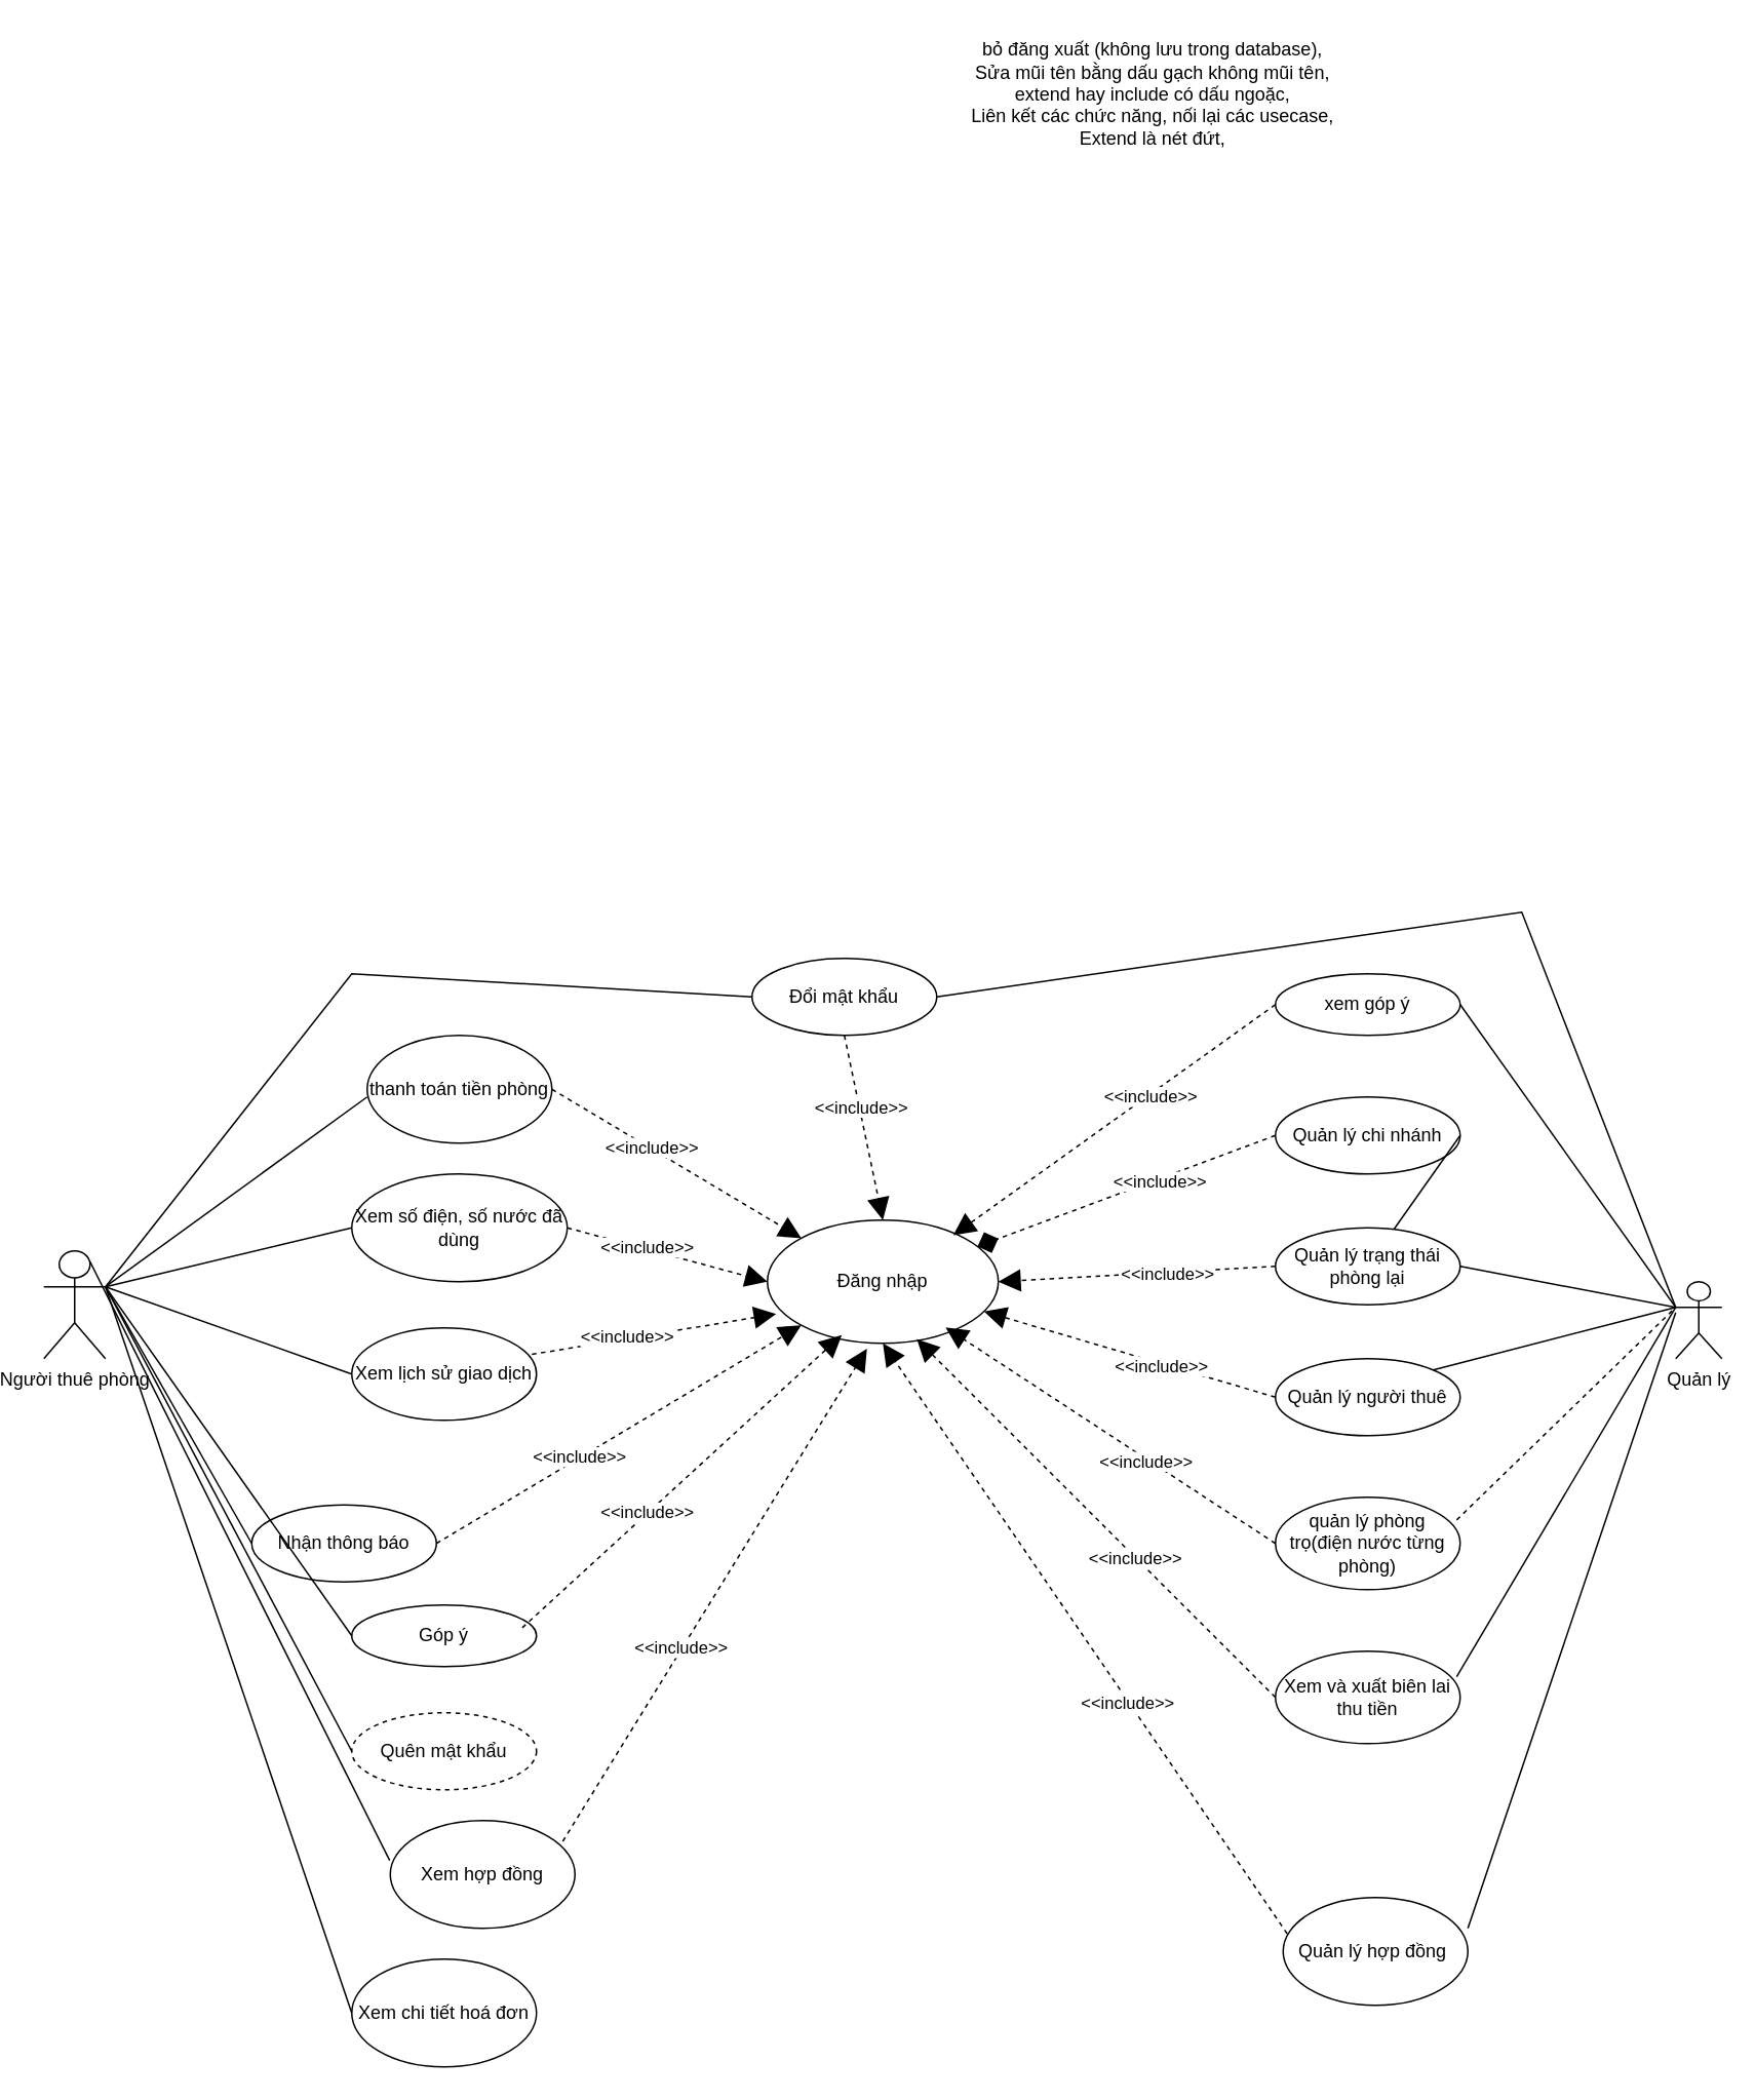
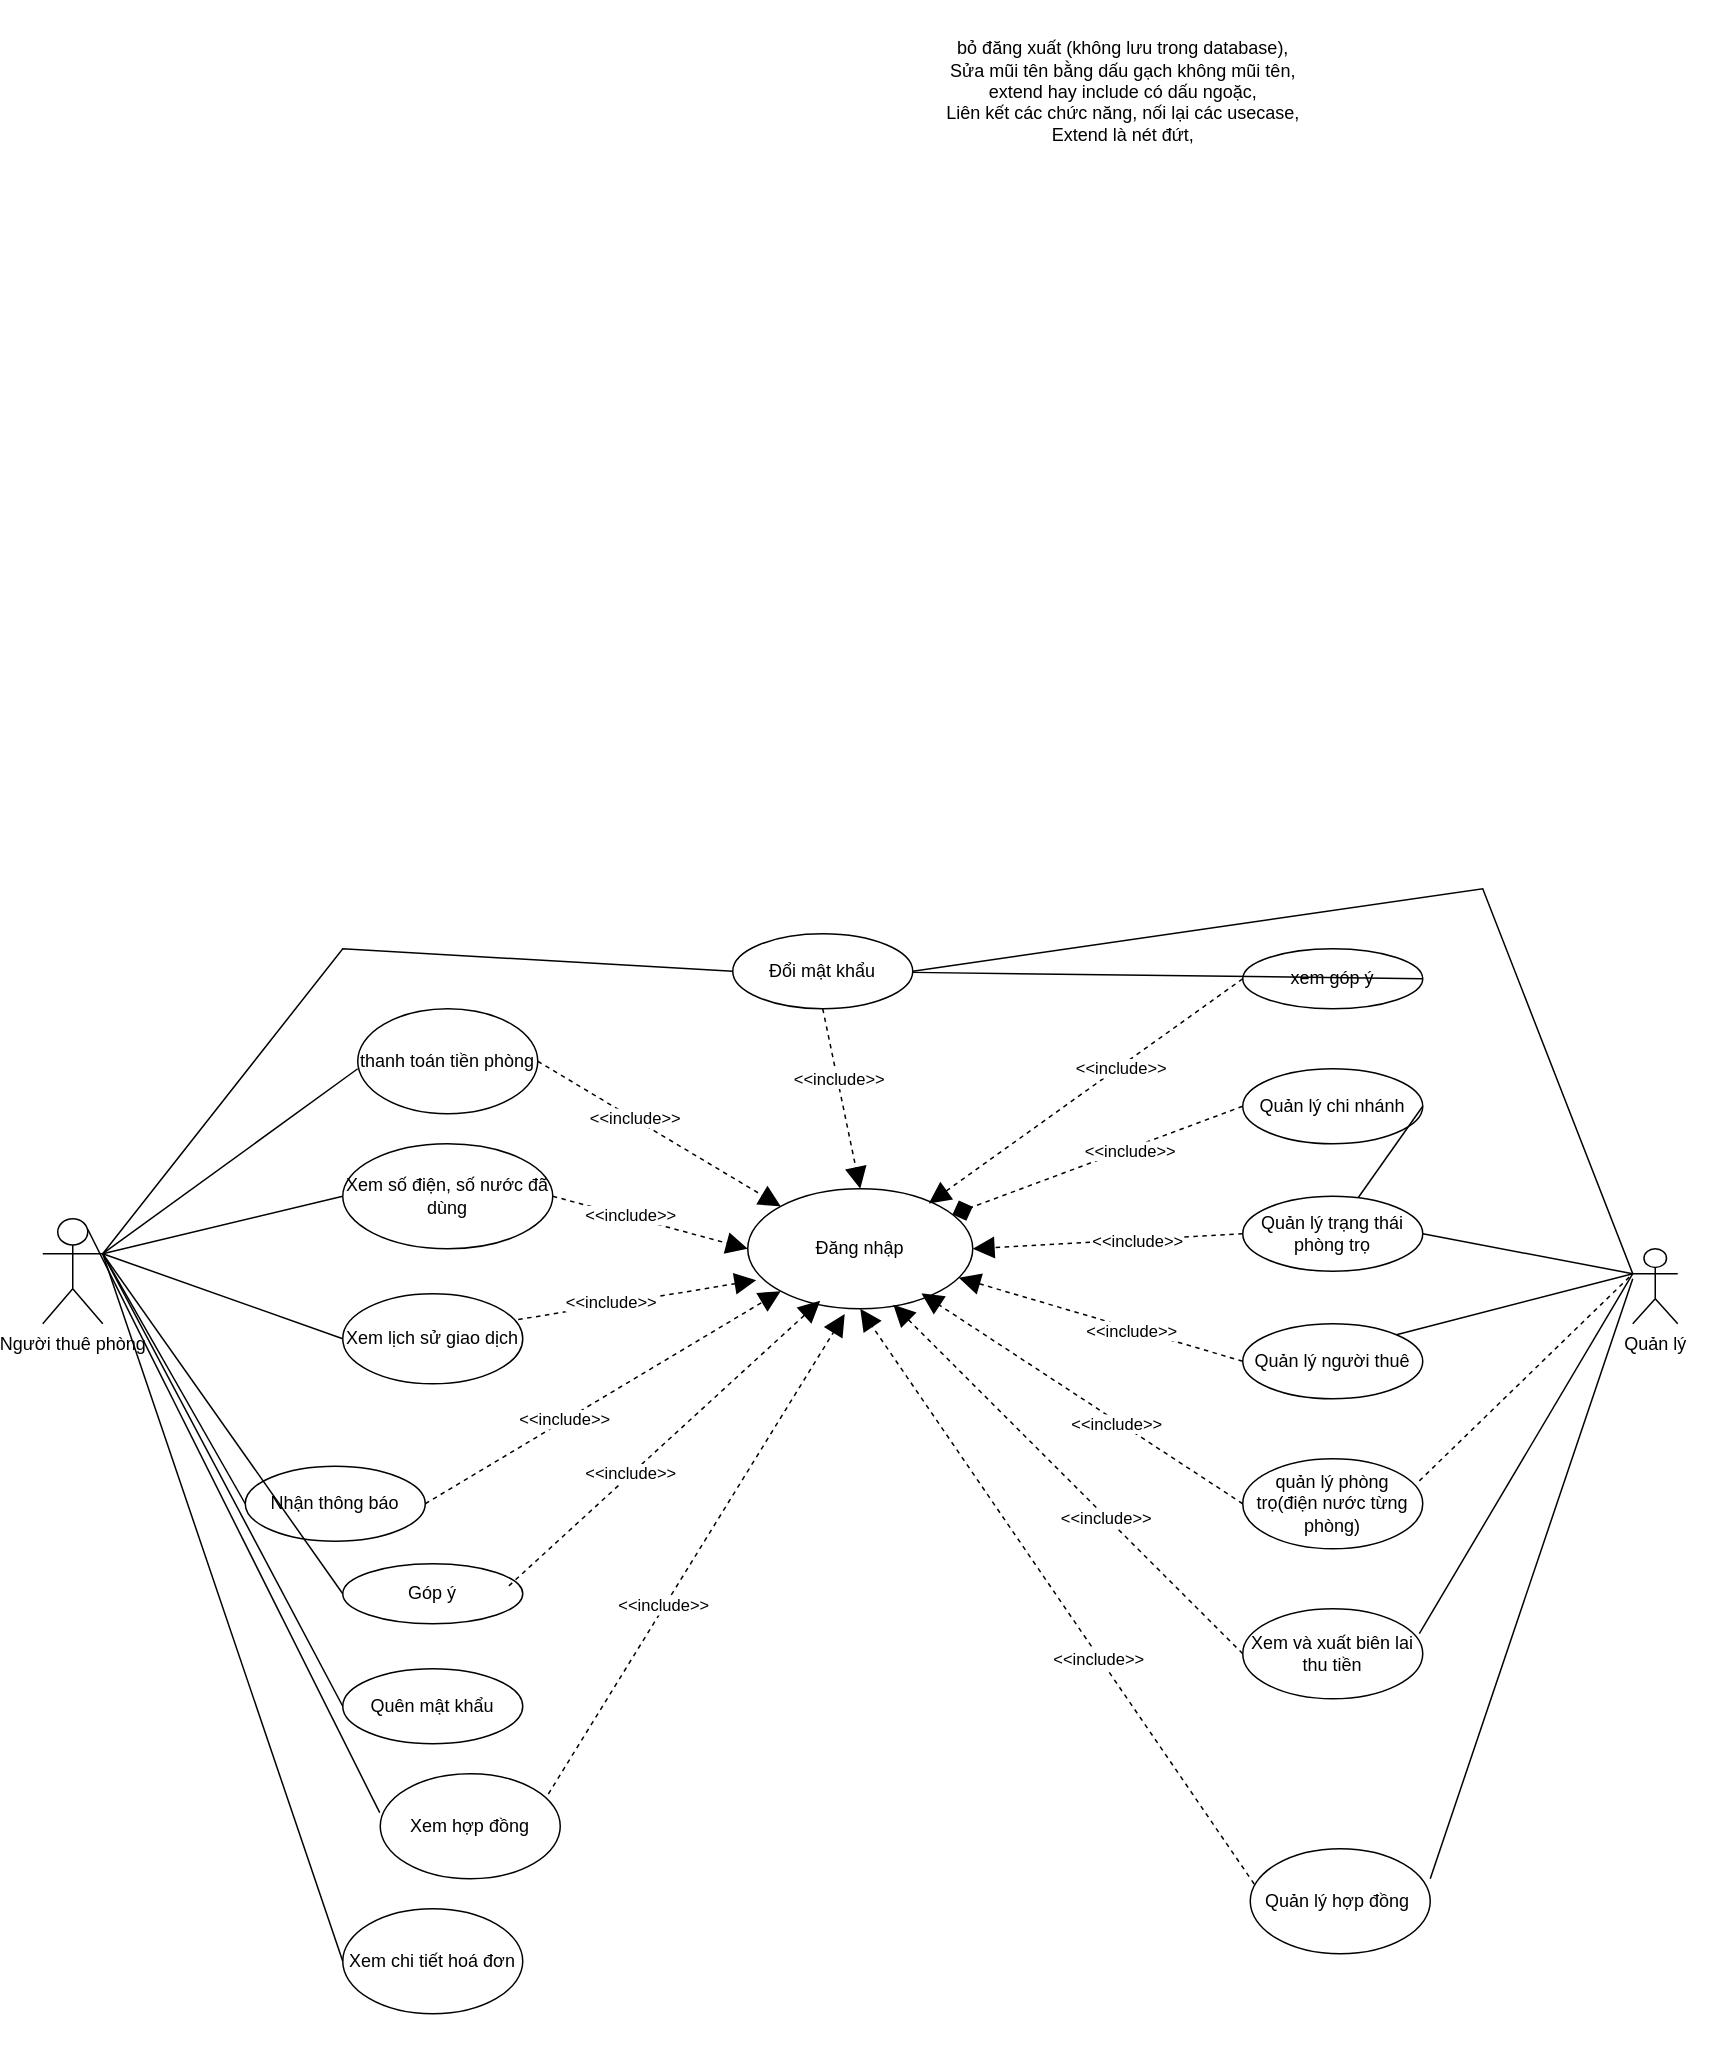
- <mxCell id="26" value="" style="endArrow=none;html=1;rounded=0;exitX=1;exitY=0.5;exitDx=0;exitDy=0;entryX=0;entryY=0.333;entryDx=0;entryDy=0;entryPerimeter=0;" edge="1" parent="1" source="25" target="16"><mxGeometry width="50" height="50" relative="1" as="geometry"><mxPoint x="960" y="642" as="sourcePoint" /><mxPoint x="1080" y="852" as="targetPoint" /></mxGeometry></mxCell>
+ <mxCell id="26" value="" style="endArrow=none;html=1;rounded=0;exitX=1;exitY=0.5;exitDx=0;exitDy=0;" edge="1" parent="1" source="25" target="15"><mxGeometry width="50" height="50" relative="1" as="geometry"><mxPoint x="960" y="642" as="sourcePoint" /><mxPoint x="1080" y="852" as="targetPoint" /></mxGeometry></mxCell>
- <mxCell id="19" value="Quản lý trạng thái phòng lại" style="ellipse;whiteSpace=wrap;html=1;" vertex="1" parent="1"><mxGeometry x="820" y="797" width="120" height="50" as="geometry" /></mxCell>
+ <mxCell id="19" value="Quản lý trạng thái phòng trọ" style="ellipse;whiteSpace=wrap;html=1;" vertex="1" parent="1"><mxGeometry x="820" y="797" width="120" height="50" as="geometry" /></mxCell>
- <mxCell id="30" value="Quên mật khẩu" style="ellipse;whiteSpace=wrap;html=1;dashed=1;" vertex="1" parent="1"><mxGeometry x="220" y="1112" width="120" height="50" as="geometry" /></mxCell>
+ <mxCell id="30" value="Quên mật khẩu" style="ellipse;whiteSpace=wrap;html=1;" vertex="1" parent="1"><mxGeometry x="220" y="1112" width="120" height="50" as="geometry" /></mxCell>
